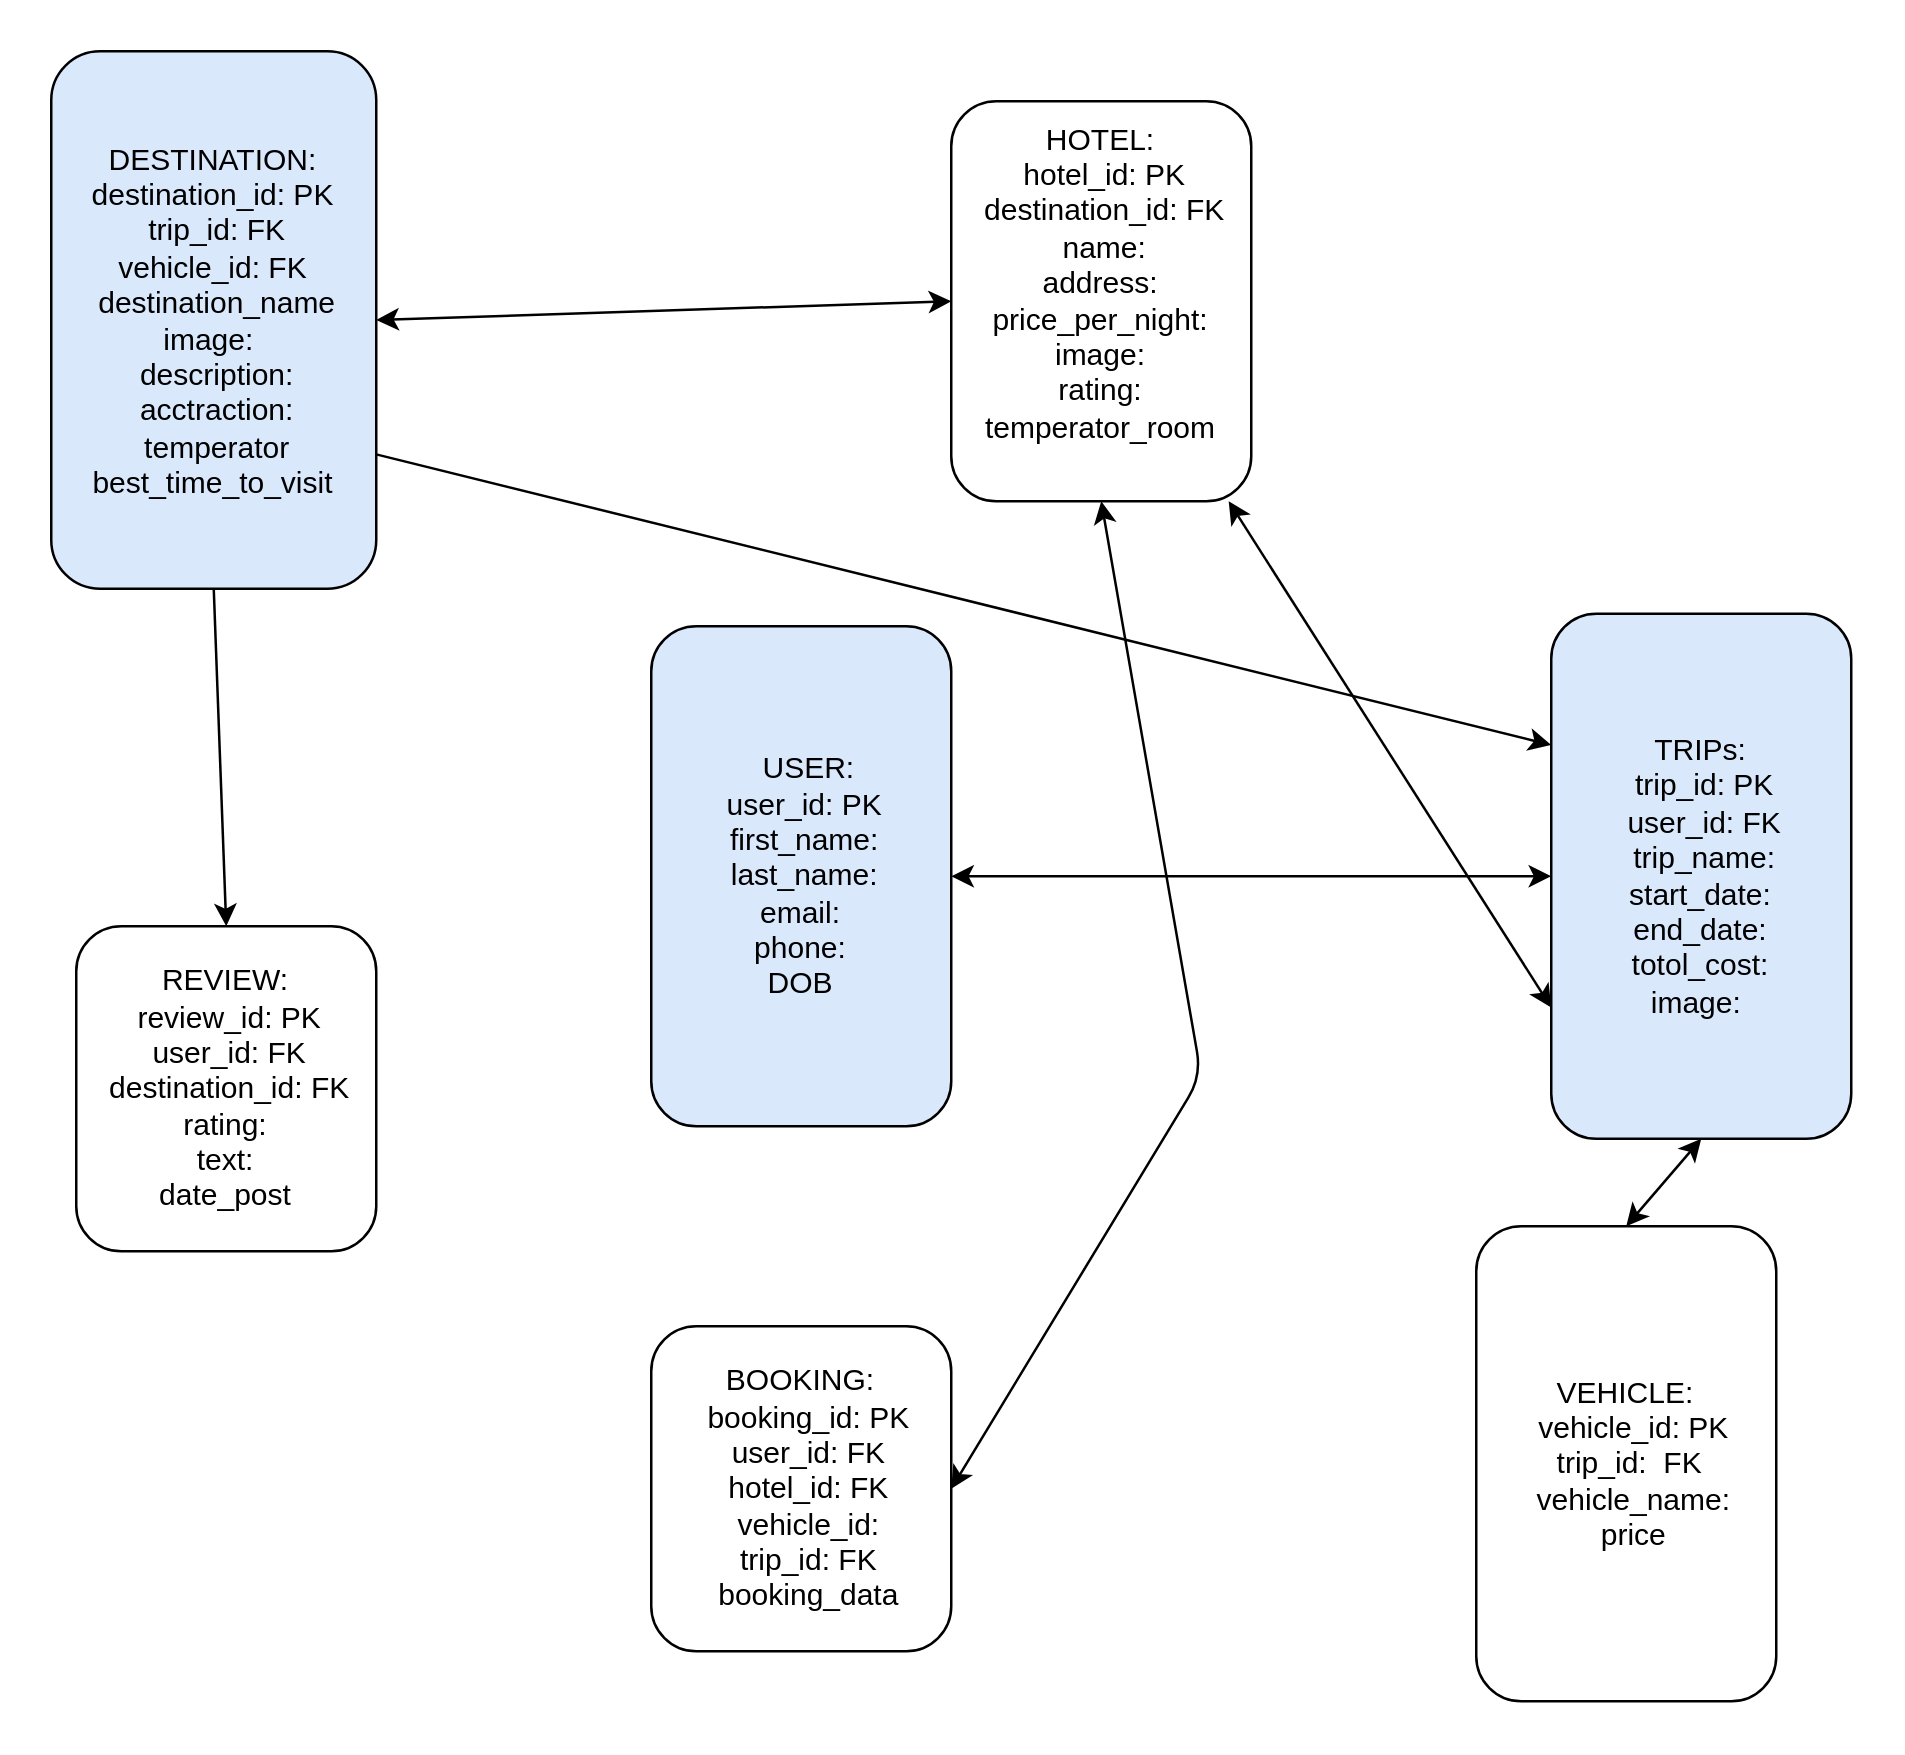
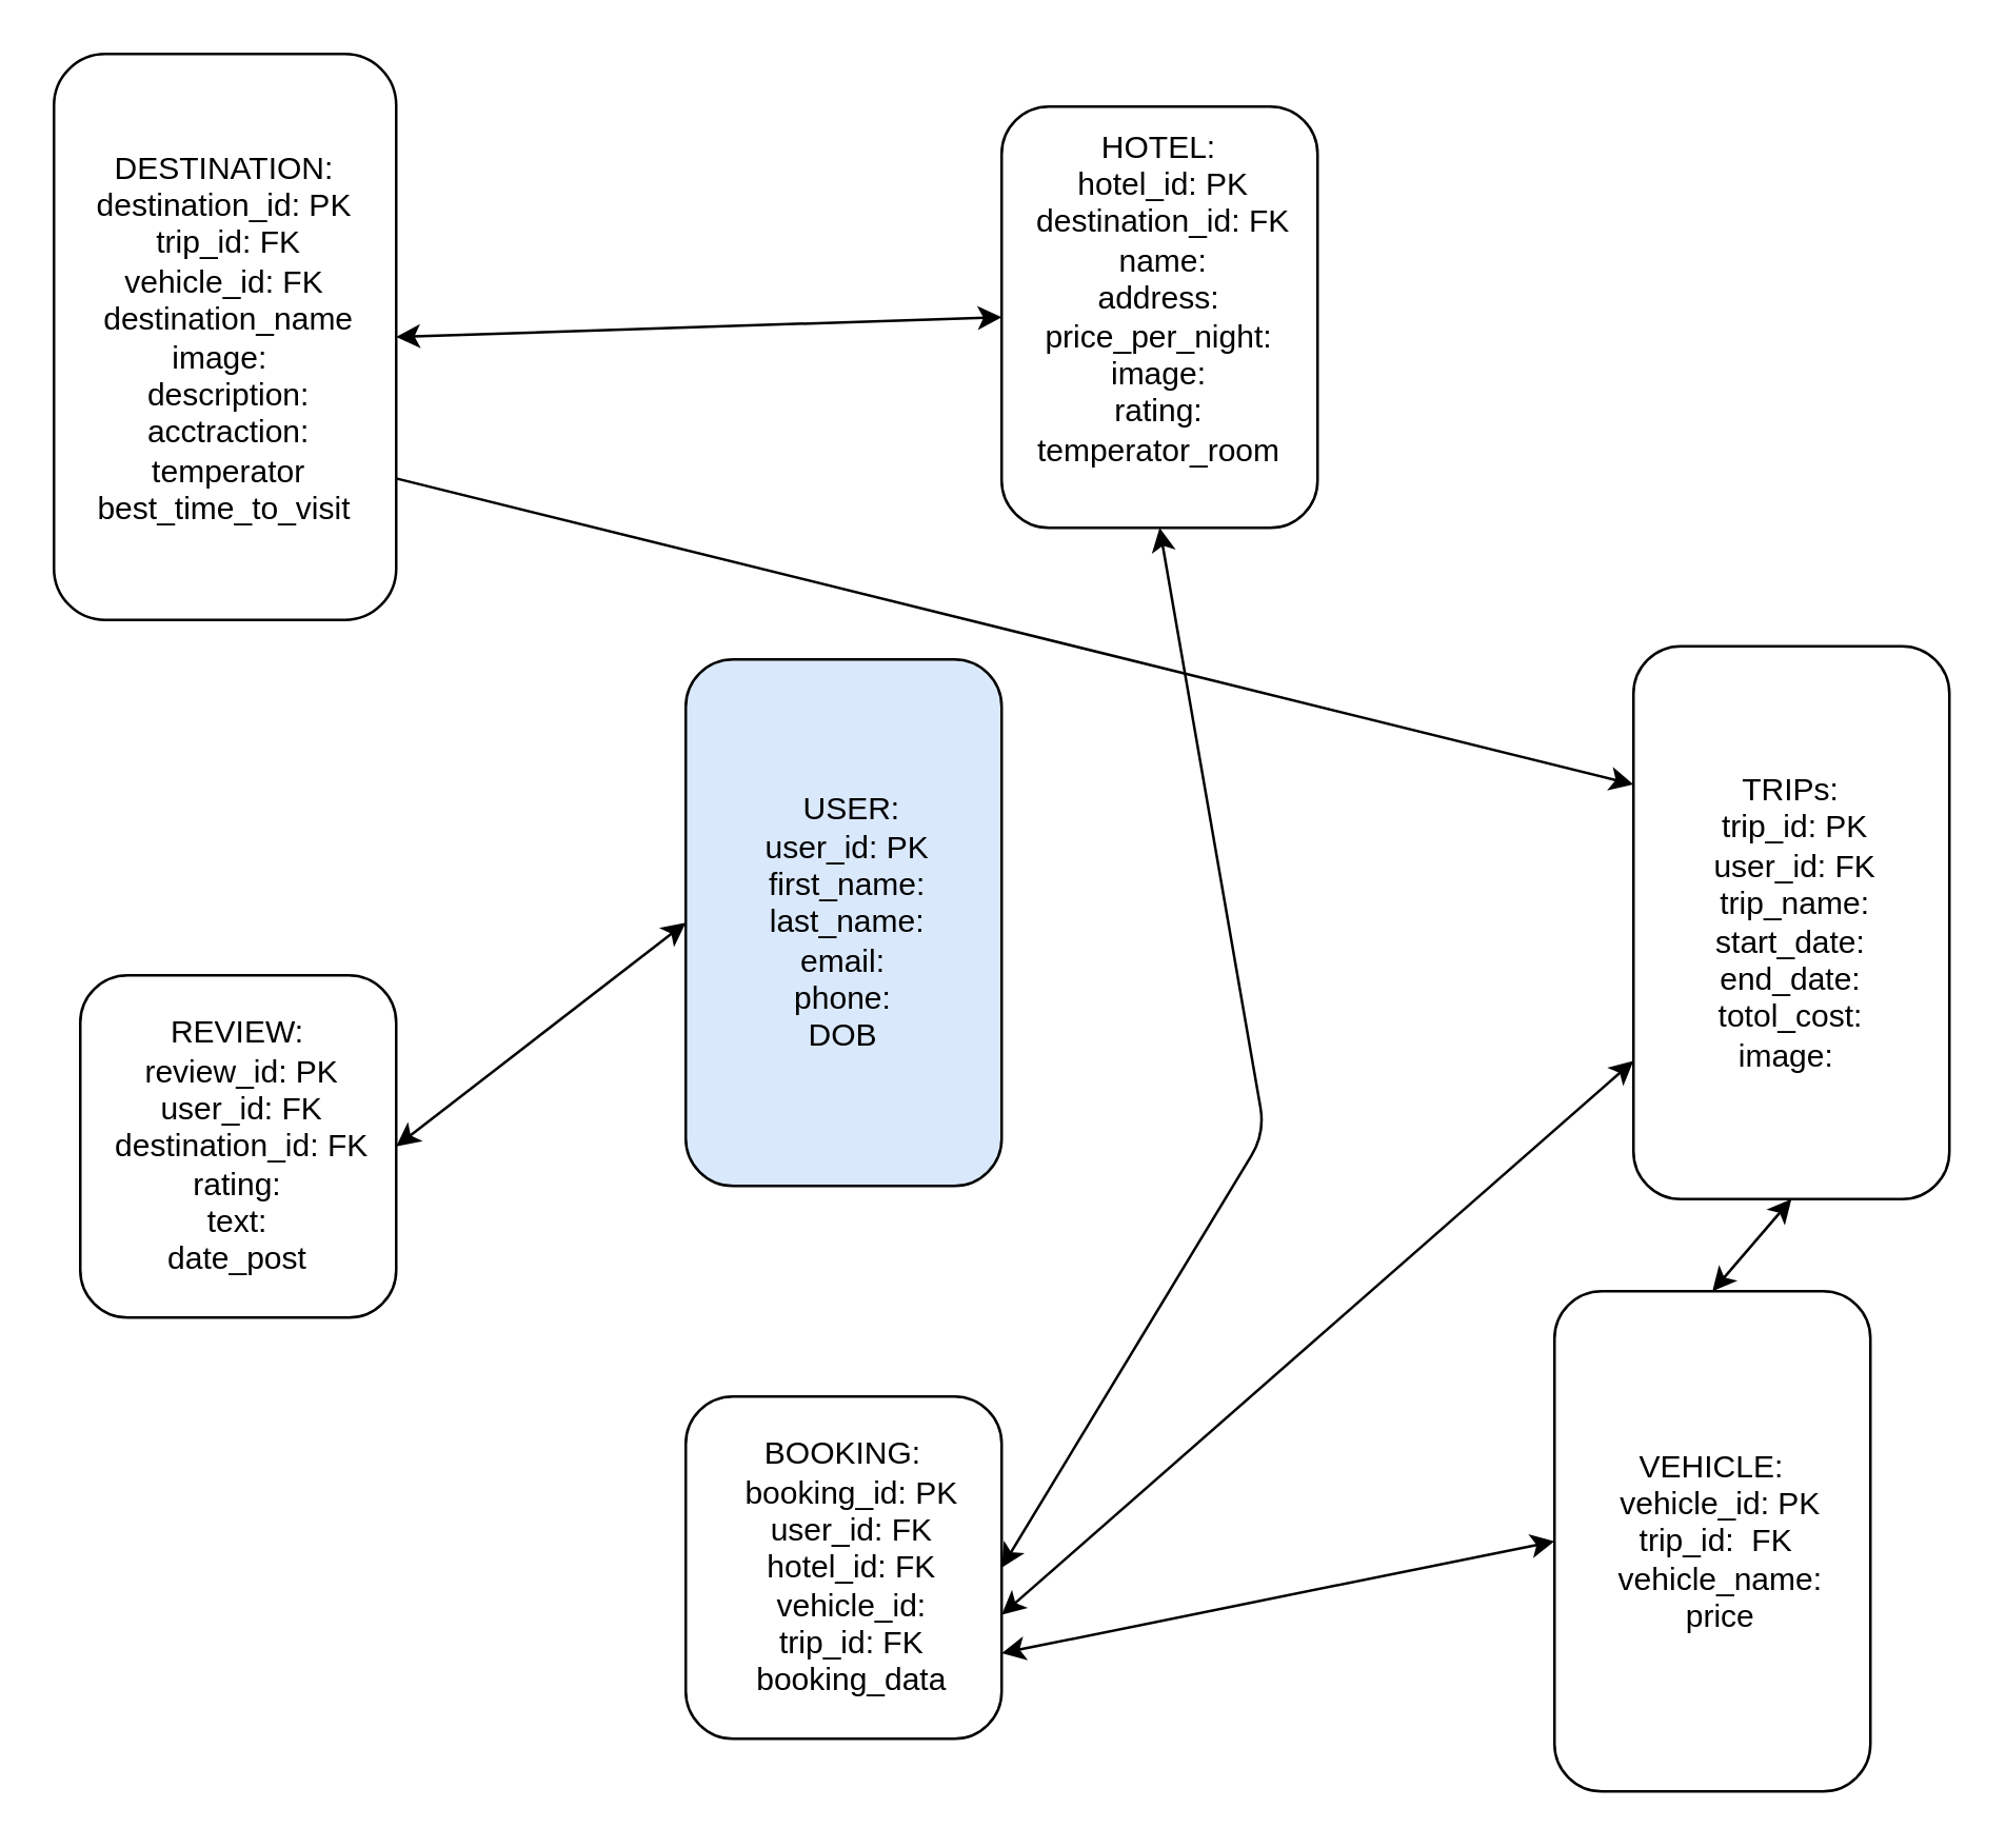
- <mxCell id="5" value="DESTINATION:&lt;br&gt;destination_id: PK&lt;br&gt;&amp;nbsp;trip_id: FK&lt;br&gt;vehicle_id: FK&lt;br&gt;&amp;nbsp;destination_name&lt;br&gt;image:&amp;nbsp;&lt;br&gt;&amp;nbsp;description:&lt;br&gt;&amp;nbsp;acctraction:&lt;br&gt;&amp;nbsp;temperator&lt;br&gt;best_time_to_visit" style="rounded=1;whiteSpace=wrap;html=1;fillColor=#dae8fc;" vertex="1" parent="1"><mxGeometry x="20" width="130" height="215" as="geometry" y="20" /></mxCell>
+ <mxCell id="5" value="DESTINATION:&lt;br&gt;destination_id: PK&lt;br&gt;&amp;nbsp;trip_id: FK&lt;br&gt;vehicle_id: FK&lt;br&gt;&amp;nbsp;destination_name&lt;br&gt;image:&amp;nbsp;&lt;br&gt;&amp;nbsp;description:&lt;br&gt;&amp;nbsp;acctraction:&lt;br&gt;&amp;nbsp;temperator&lt;br&gt;best_time_to_visit" style="rounded=1;whiteSpace=wrap;html=1;" vertex="1" parent="1"><mxGeometry x="20" width="130" height="215" as="geometry" y="20" /></mxCell>
- <mxCell id="17" value="" style="endArrow=classic;startArrow=classic;html=1;exitX=0;exitY=0.75;exitDx=0;exitDy=0;" edge="1" parent="1" source="3" target="7"><mxGeometry width="50" height="50" relative="1" as="geometry"><mxPoint x="300" y="390" as="sourcePoint" /><mxPoint x="350" y="340" as="targetPoint" /></mxGeometry></mxCell>
+ <mxCell id="17" value="" style="endArrow=classic;startArrow=classic;html=1;exitX=0;exitY=0.75;exitDx=0;exitDy=0;entryX=1;entryY=0.638;entryDx=0;entryDy=0;entryPerimeter=0;" edge="1" parent="1" source="3" target="9"><mxGeometry width="50" height="50" relative="1" as="geometry"><mxPoint x="300" y="390" as="sourcePoint" /><mxPoint x="350" y="340" as="targetPoint" /></mxGeometry></mxCell>
- <mxCell id="14" value="" style="endArrow=classic;html=1;exitX=0.5;exitY=1;exitDx=0;exitDy=0;entryX=0.5;entryY=0;entryDx=0;entryDy=0;" edge="1" parent="1" source="5" target="8"><mxGeometry width="50" height="50" relative="1" as="geometry"><mxPoint x="300" y="390" as="sourcePoint" /><mxPoint x="350" y="340" as="targetPoint" /></mxGeometry></mxCell>
- <mxCell id="10" value="" style="endArrow=classic;startArrow=classic;html=1;entryX=0;entryY=0.5;entryDx=0;entryDy=0;exitX=1;exitY=0.5;exitDx=0;exitDy=0;" edge="1" parent="1" source="2" target="3"><mxGeometry width="50" height="50" relative="1" as="geometry"><mxPoint x="300" y="400" as="sourcePoint" /><mxPoint x="350" y="350" as="targetPoint" /></mxGeometry></mxCell>
- <mxCell id="3" value="TRIPs:&lt;br&gt;&amp;nbsp;trip_id: PK&lt;br&gt;&amp;nbsp;user_id: FK&lt;br&gt;&amp;nbsp;trip_name:&lt;br&gt;start_date:&lt;br&gt;end_date:&lt;br&gt;totol_cost:&lt;br&gt;image:&amp;nbsp;" style="rounded=1;whiteSpace=wrap;html=1;fillColor=#dae8fc;" vertex="1" parent="1"><mxGeometry x="620" y="245" width="120" height="210" as="geometry" /></mxCell>
+ <mxCell id="3" value="TRIPs:&lt;br&gt;&amp;nbsp;trip_id: PK&lt;br&gt;&amp;nbsp;user_id: FK&lt;br&gt;&amp;nbsp;trip_name:&lt;br&gt;start_date:&lt;br&gt;end_date:&lt;br&gt;totol_cost:&lt;br&gt;image:&amp;nbsp;" style="rounded=1;whiteSpace=wrap;html=1;" vertex="1" parent="1"><mxGeometry x="620" y="245" width="120" height="210" as="geometry" /></mxCell>
+ <mxCell id="13" value="" style="endArrow=classic;startArrow=classic;html=1;exitX=1;exitY=0.5;exitDx=0;exitDy=0;entryX=0;entryY=0.5;entryDx=0;entryDy=0;" edge="1" parent="1" source="8" target="2"><mxGeometry width="50" height="50" relative="1" as="geometry"><mxPoint x="300" y="390" as="sourcePoint" /><mxPoint x="250" y="355" as="targetPoint" /></mxGeometry></mxCell>
+ <mxCell id="16" value="" style="endArrow=classic;startArrow=classic;html=1;exitX=0;exitY=0.5;exitDx=0;exitDy=0;entryX=1;entryY=0.75;entryDx=0;entryDy=0;" edge="1" parent="1" source="6" target="9"><mxGeometry width="50" height="50" relative="1" as="geometry"><mxPoint x="300" y="390" as="sourcePoint" /><mxPoint x="350" y="340" as="targetPoint" /></mxGeometry></mxCell>
